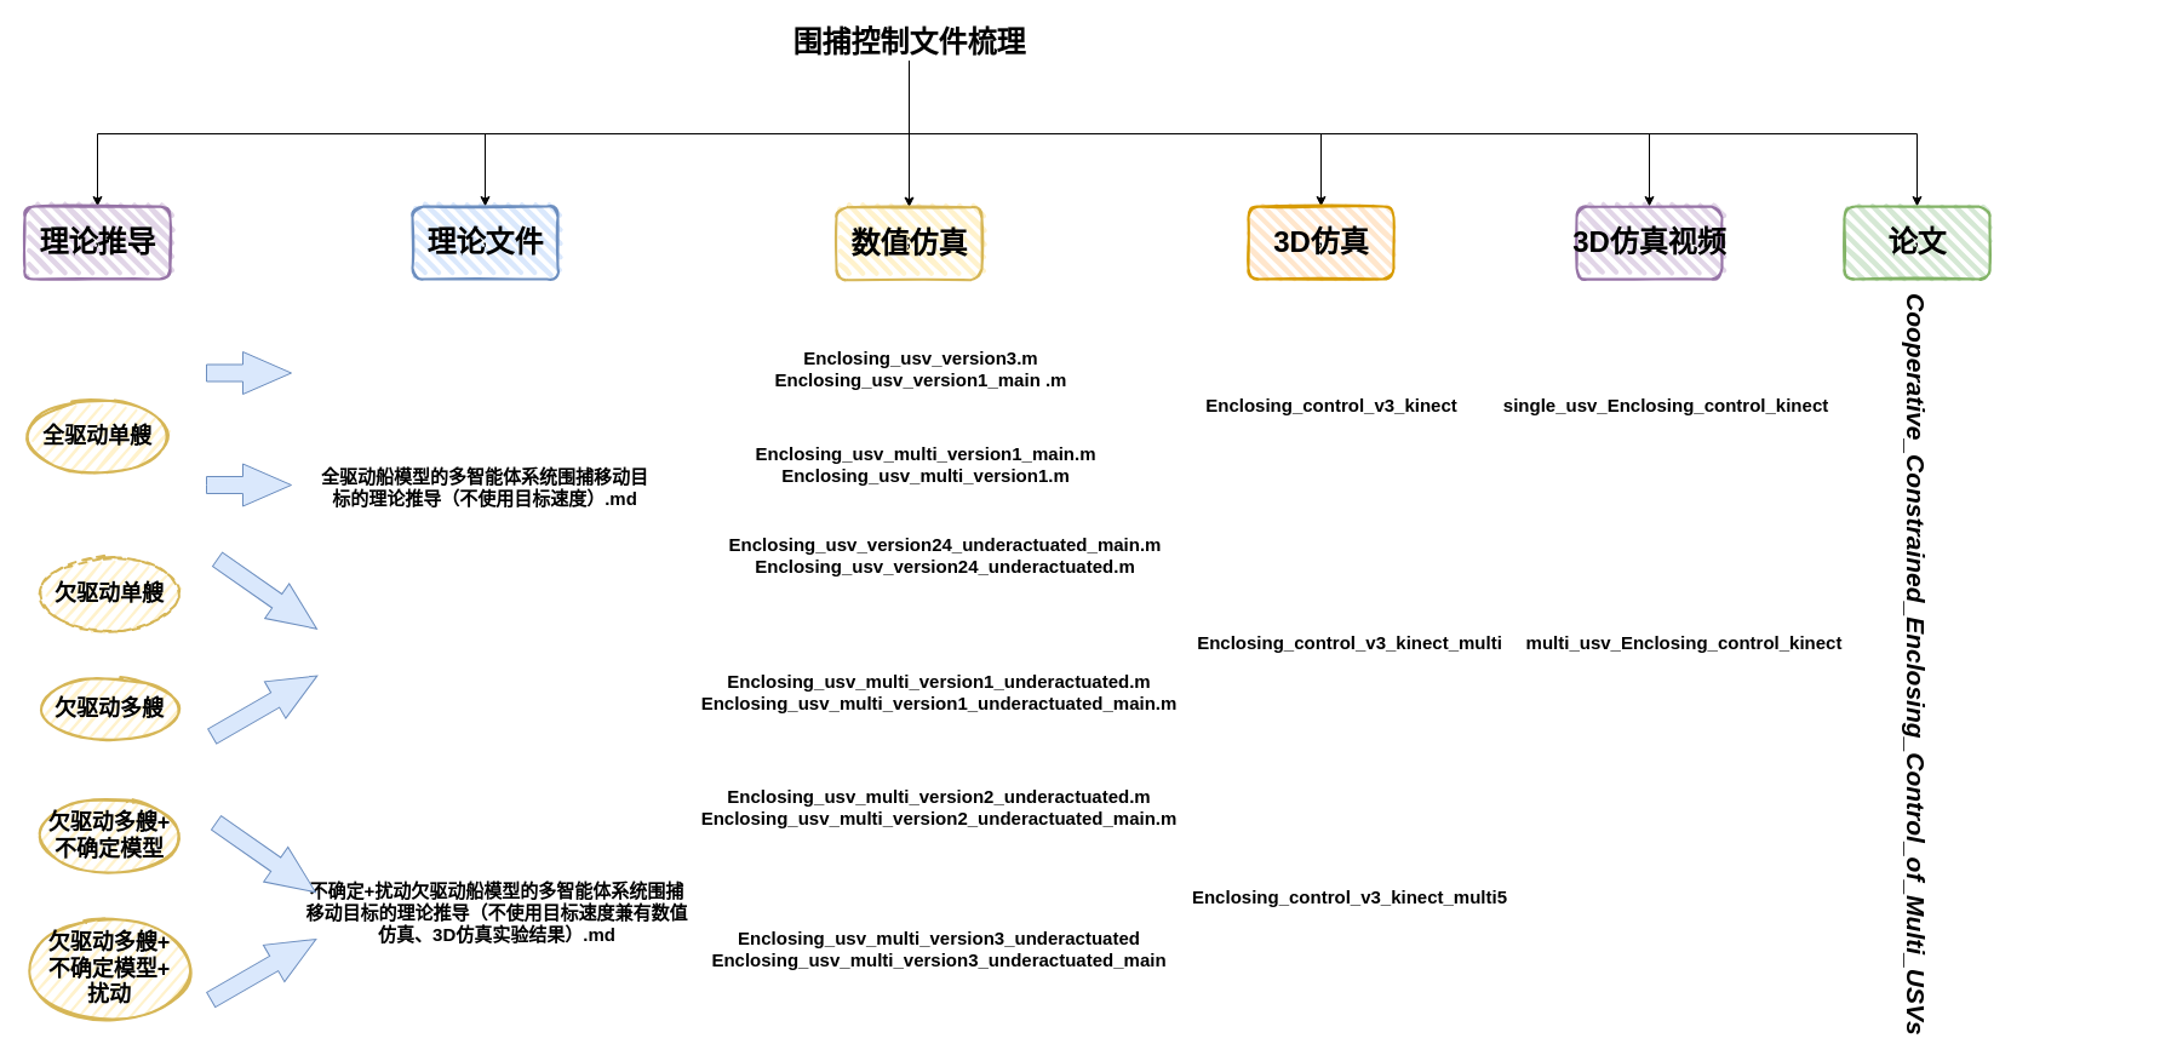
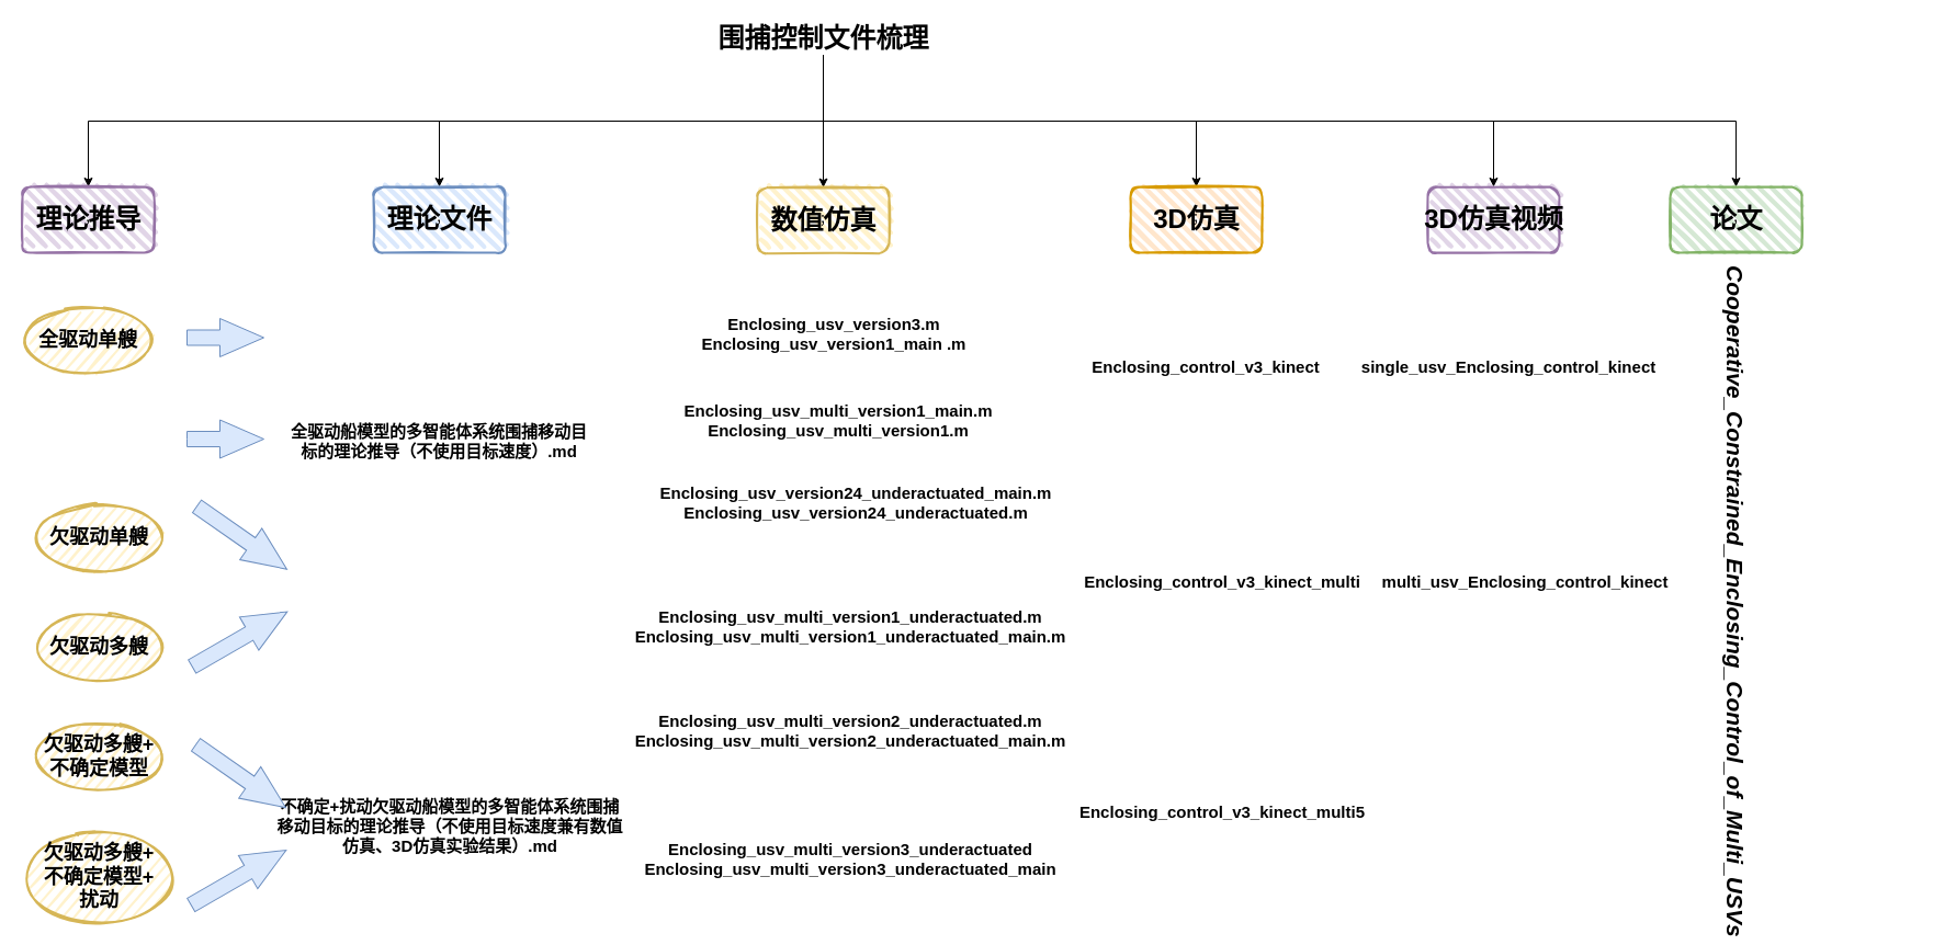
- <mxCell id="18" value="&lt;font style=&quot;font-size: 18px;&quot;&gt;&lt;b&gt;全驱动单艘&lt;/b&gt;&lt;/font&gt;" style="ellipse;whiteSpace=wrap;html=1;strokeWidth=2;fillWeight=2;hachureGap=8;fillColor=#fff2cc;fillStyle=dots;sketch=1;strokeColor=#d6b656;" vertex="1" parent="1"><mxGeometry x="20" y="330" width="120" height="60" as="geometry" /></mxCell>
+ <mxCell id="18" value="&lt;font style=&quot;font-size: 18px;&quot;&gt;&lt;b&gt;全驱动单艘&lt;/b&gt;&lt;/font&gt;" style="ellipse;whiteSpace=wrap;html=1;strokeWidth=2;fillWeight=2;hachureGap=8;fillColor=#fff2cc;fillStyle=dots;sketch=1;strokeColor=#d6b656;" vertex="1" parent="1"><mxGeometry x="20" y="280" width="120" height="60" as="geometry" /></mxCell>
- <mxCell id="20" value="&lt;font style=&quot;font-size: 18px;&quot;&gt;&lt;b&gt;欠驱动单艘&lt;/b&gt;&lt;/font&gt;" style="ellipse;whiteSpace=wrap;html=1;strokeWidth=2;fillWeight=2;hachureGap=8;fillColor=#fff2cc;fillStyle=dots;sketch=1;strokeColor=#d6b656;dashed=1;" vertex="1" parent="1"><mxGeometry x="30" y="460" width="120" height="60" as="geometry" /></mxCell>
+ <mxCell id="20" value="&lt;font style=&quot;font-size: 18px;&quot;&gt;&lt;b&gt;欠驱动单艘&lt;/b&gt;&lt;/font&gt;" style="ellipse;whiteSpace=wrap;html=1;strokeWidth=2;fillWeight=2;hachureGap=8;fillColor=#fff2cc;fillStyle=dots;sketch=1;strokeColor=#d6b656;" vertex="1" parent="1"><mxGeometry x="30" y="460" width="120" height="60" as="geometry" /></mxCell>
- <mxCell id="21" value="&lt;font style=&quot;font-size: 18px;&quot;&gt;&lt;b&gt;欠驱动多艘&lt;/b&gt;&lt;/font&gt;" style="ellipse;whiteSpace=wrap;html=1;strokeWidth=2;fillWeight=2;hachureGap=8;fillColor=#fff2cc;fillStyle=dots;sketch=1;strokeColor=#d6b656;" vertex="1" parent="1"><mxGeometry x="30" y="560" width="120" height="50" as="geometry" /></mxCell>
+ <mxCell id="21" value="&lt;font style=&quot;font-size: 18px;&quot;&gt;&lt;b&gt;欠驱动多艘&lt;/b&gt;&lt;/font&gt;" style="ellipse;whiteSpace=wrap;html=1;strokeWidth=2;fillWeight=2;hachureGap=8;fillColor=#fff2cc;fillStyle=dots;sketch=1;strokeColor=#d6b656;" vertex="1" parent="1"><mxGeometry x="30" y="560" width="120" height="60" as="geometry" /></mxCell>
